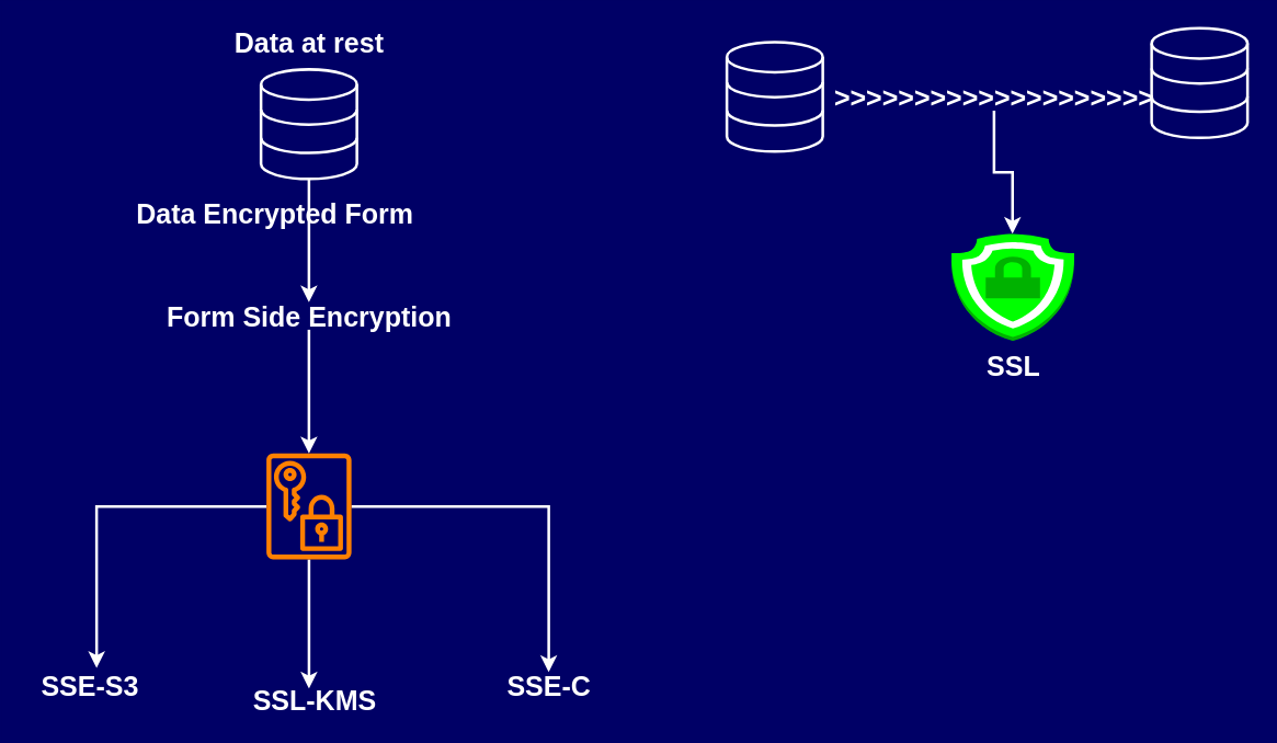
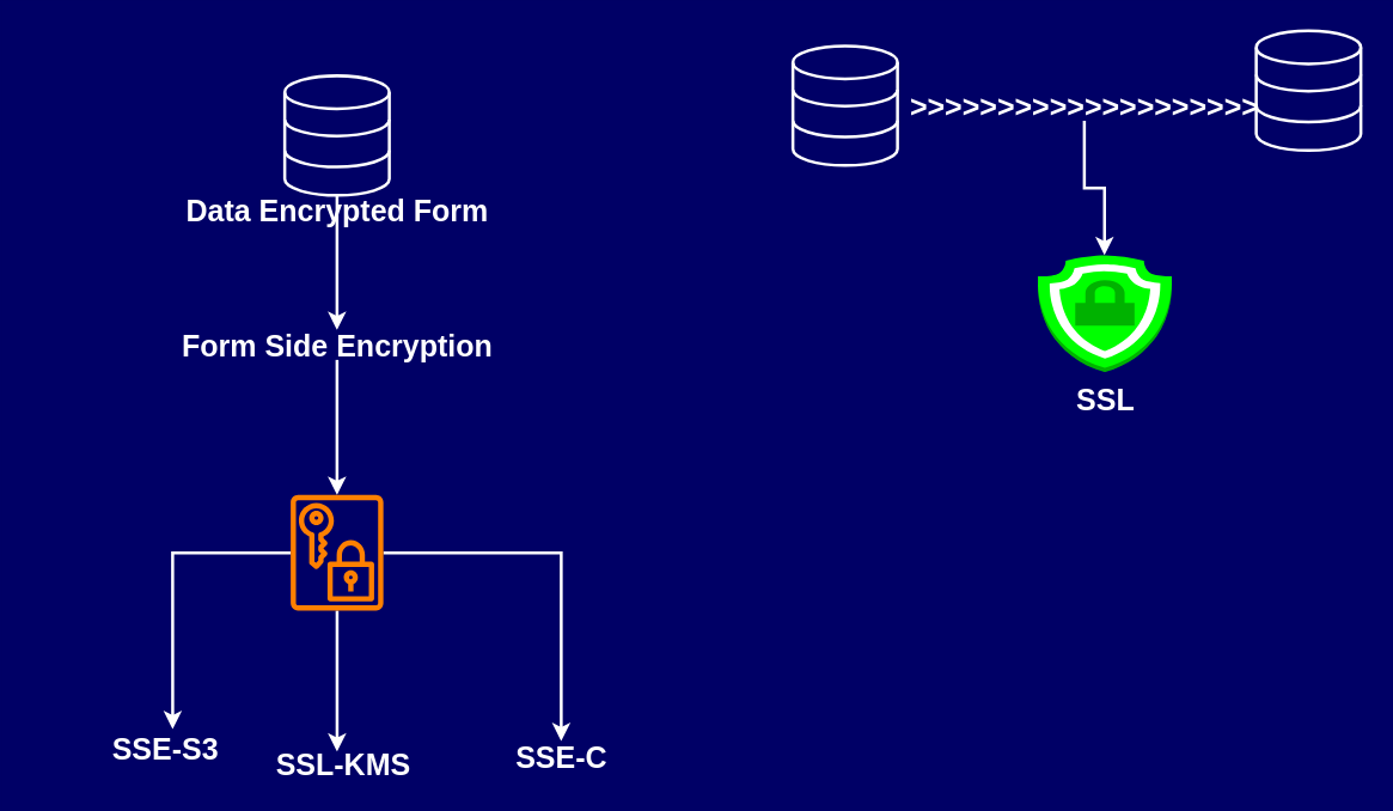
- <mxCell id="4" value="&lt;font color=&quot;#ffffff&quot;&gt;&lt;span style=&quot;font-size: 20px&quot;&gt;&lt;b&gt;Data at rest&lt;/b&gt;&lt;/span&gt;&lt;/font&gt;" style="text;html=1;resizable=0;autosize=1;align=center;verticalAlign=middle;points=[];fillColor=none;strokeColor=none;rounded=0;" vertex="1" parent="1"><mxGeometry x="165" y="20" width="120" height="20" as="geometry" /></mxCell>
- <mxCell id="11" value="&lt;font color=&quot;#ffffff&quot;&gt;&lt;span style=&quot;font-size: 20px&quot;&gt;&lt;b&gt;Data Encrypted Form&lt;/b&gt;&lt;/span&gt;&lt;/font&gt;" style="text;html=1;resizable=0;autosize=1;align=center;verticalAlign=middle;points=[];fillColor=none;strokeColor=none;rounded=0;" vertex="1" parent="1"><mxGeometry x="90" y="145" width="220" height="20" as="geometry" /></mxCell>
+ <mxCell id="11" value="&lt;font color=&quot;#ffffff&quot;&gt;&lt;span style=&quot;font-size: 20px&quot;&gt;&lt;b&gt;Data Encrypted Form&lt;/b&gt;&lt;/span&gt;&lt;/font&gt;" style="text;html=1;resizable=0;autosize=1;align=center;verticalAlign=middle;points=[];fillColor=none;strokeColor=none;rounded=0;" vertex="1" parent="1"><mxGeometry x="115" y="130" width="220" height="20" as="geometry" /></mxCell>
- <mxCell id="12" value="&lt;font color=&quot;#ffffff&quot;&gt;&lt;span style=&quot;font-size: 20px&quot;&gt;&lt;b&gt;SSE-S3&lt;/b&gt;&lt;/span&gt;&lt;/font&gt;" style="text;html=1;resizable=0;autosize=1;align=center;verticalAlign=middle;points=[];fillColor=none;strokeColor=none;rounded=0;" vertex="1" parent="1"><mxGeometry x="20" y="490" width="90" height="20" as="geometry" /></mxCell>
+ <mxCell id="12" value="&lt;font color=&quot;#ffffff&quot;&gt;&lt;span style=&quot;font-size: 20px&quot;&gt;&lt;b&gt;SSE-S3&lt;/b&gt;&lt;/span&gt;&lt;/font&gt;" style="text;html=1;resizable=0;autosize=1;align=center;verticalAlign=middle;points=[];fillColor=none;strokeColor=none;rounded=0;" vertex="1" parent="1"><mxGeometry x="65" y="490" width="90" height="20" as="geometry" /></mxCell>
- <mxCell id="14" value="&lt;font color=&quot;#ffffff&quot;&gt;&lt;span style=&quot;font-size: 20px&quot;&gt;&lt;b&gt;SSE-C&lt;/b&gt;&lt;/span&gt;&lt;/font&gt;" style="text;html=1;resizable=0;autosize=1;align=center;verticalAlign=middle;points=[];fillColor=none;strokeColor=none;rounded=0;" vertex="1" parent="1"><mxGeometry x="360" y="490" width="80" height="20" as="geometry" /></mxCell>
+ <mxCell id="14" value="&lt;font color=&quot;#ffffff&quot;&gt;&lt;span style=&quot;font-size: 20px&quot;&gt;&lt;b&gt;SSE-C&lt;/b&gt;&lt;/span&gt;&lt;/font&gt;" style="text;html=1;resizable=0;autosize=1;align=center;verticalAlign=middle;points=[];fillColor=none;strokeColor=none;rounded=0;" vertex="1" parent="1"><mxGeometry x="335" y="495" width="80" height="20" as="geometry" /></mxCell>
